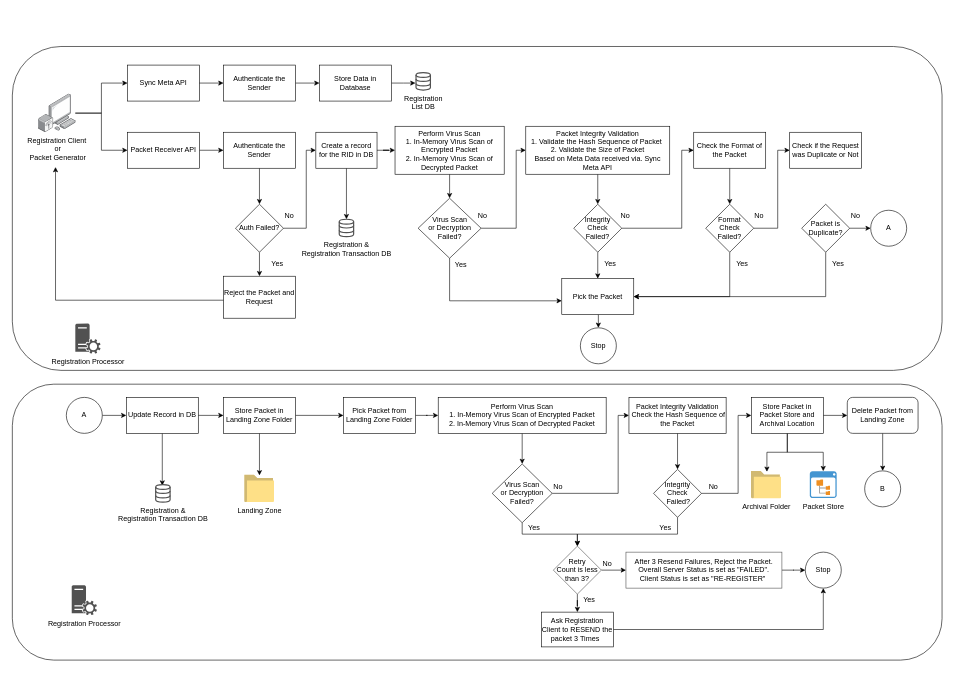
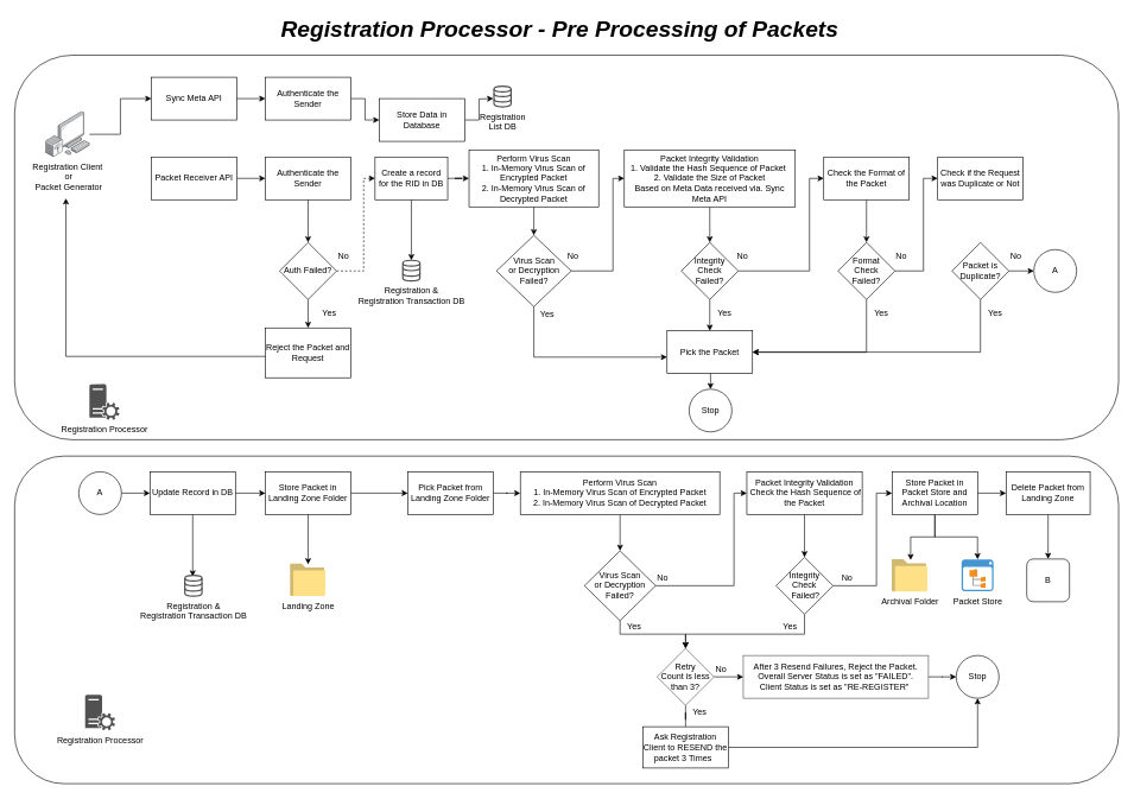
+ <mxCell id="87" value="&lt;font style=&quot;font-size: 32px&quot;&gt;&lt;b&gt;&lt;i&gt;Registration Processor - Pre Processing of Packets&lt;/i&gt;&lt;/b&gt;&lt;/font&gt;" style="text;html=1;strokeColor=none;fillColor=none;align=center;verticalAlign=middle;whiteSpace=wrap;rounded=0;" parent="1" vertex="1"><mxGeometry x="369" y="20" width="833" height="40" as="geometry" /></mxCell>
- <mxCell id="11" value="Store Data in Database" style="rounded=0;whiteSpace=wrap;html=1;" parent="1" vertex="1"><mxGeometry x="532" y="108" width="120" height="60" as="geometry" /></mxCell>
+ <mxCell id="11" value="Store Data in Database" style="rounded=0;whiteSpace=wrap;html=1;" parent="1" vertex="1"><mxGeometry x="532" y="138" width="120" height="60" as="geometry" /></mxCell>
- <mxCell id="5" style="edgeStyle=orthogonalEdgeStyle;rounded=0;orthogonalLoop=1;jettySize=auto;html=1;entryX=0;entryY=0.5;entryDx=0;entryDy=0;" parent="1" source="6" target="13" edge="1"><mxGeometry relative="1" as="geometry" /></mxCell>
- <mxCell id="26" style="edgeStyle=orthogonalEdgeStyle;rounded=0;orthogonalLoop=1;jettySize=auto;html=1;exitX=1;exitY=0.5;exitDx=0;exitDy=0;entryX=0;entryY=0.5;entryDx=0;entryDy=0;" parent="1" source="27" target="106" edge="1"><mxGeometry relative="1" as="geometry"><Array as="points"><mxPoint x="510" y="380" /><mxPoint x="510" y="250" /></Array></mxGeometry></mxCell>
+ <mxCell id="26" style="edgeStyle=orthogonalEdgeStyle;rounded=0;orthogonalLoop=1;jettySize=auto;html=1;exitX=1;exitY=0.5;exitDx=0;exitDy=0;entryX=0;entryY=0.5;entryDx=0;entryDy=0;dashed=1;" parent="1" source="27" target="106" edge="1"><mxGeometry relative="1" as="geometry"><Array as="points"><mxPoint x="510" y="380" /><mxPoint x="510" y="250" /></Array></mxGeometry></mxCell>
- <mxCell id="76" value="Delete Packet from Landing Zone" style="whiteSpace=wrap;html=1;rounded=1;" parent="1" vertex="1"><mxGeometry x="1412" y="662" width="118" height="60" as="geometry" /></mxCell>
+ <mxCell id="76" value="Delete Packet from Landing Zone" style="rounded=0;whiteSpace=wrap;html=1;" parent="1" vertex="1"><mxGeometry x="1412" y="662" width="118" height="60" as="geometry" /></mxCell>
- <mxCell id="84" value="B" style="ellipse;whiteSpace=wrap;html=1;aspect=fixed;" parent="1" vertex="1"><mxGeometry x="1441" y="784.5" width="60" height="60" as="geometry" /></mxCell>
+ <mxCell id="84" value="B" style="whiteSpace=wrap;html=1;aspect=fixed;rounded=1;" parent="1" vertex="1"><mxGeometry x="1441" y="784.5" width="60" height="60" as="geometry" /></mxCell>
- <mxCell id="93" style="edgeStyle=orthogonalEdgeStyle;rounded=0;jumpStyle=arc;orthogonalLoop=1;jettySize=auto;html=1;exitX=0.5;exitY=1;exitDx=0;exitDy=0;strokeColor=#000000;fontColor=#000000;" parent="1" source="95" target="97" edge="1"><mxGeometry relative="1" as="geometry" /></mxCell>
+ <mxCell id="93" style="edgeStyle=orthogonalEdgeStyle;rounded=0;jumpStyle=arc;orthogonalLoop=1;jettySize=auto;html=1;exitX=0.5;exitY=1;exitDx=0;exitDy=0;strokeColor=#000000;fontColor=#000000;endArrow=none;" parent="1" source="95" target="97" edge="1"><mxGeometry relative="1" as="geometry" /></mxCell>
